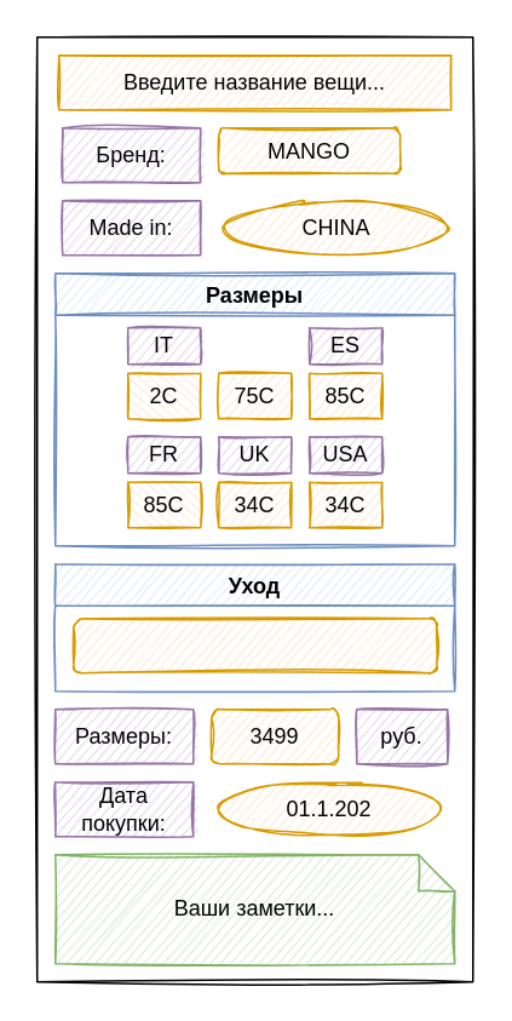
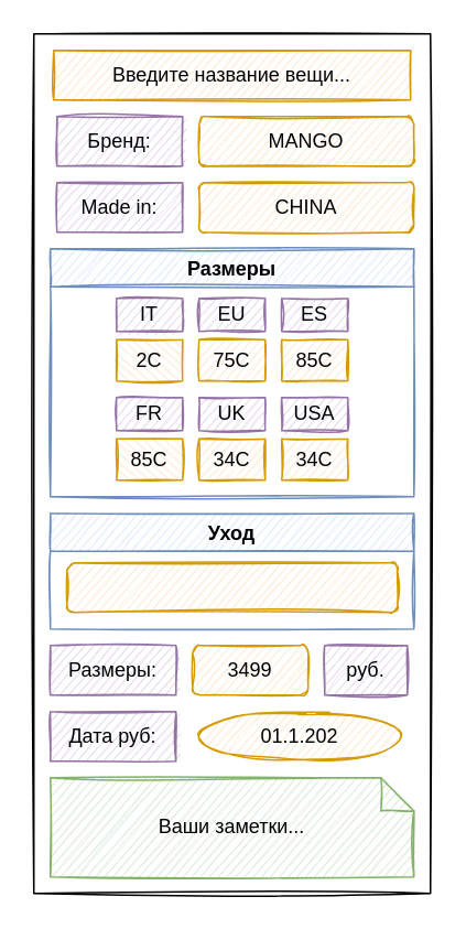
- <mxCell id="3" value="MANGO" style="rounded=1;whiteSpace=wrap;html=1;shadow=0;glass=0;sketch=1;fillColor=#ffe6cc;strokeColor=#d79b00;" vertex="1" parent="1"><mxGeometry x="120" y="70" width="100" height="25" as="geometry" /></mxCell>
+ <mxCell id="3" value="MANGO" style="rounded=1;whiteSpace=wrap;html=1;shadow=0;glass=0;sketch=1;fillColor=#ffe6cc;strokeColor=#d79b00;" vertex="1" parent="1"><mxGeometry x="120" y="70" width="130" height="30" as="geometry" /></mxCell>
- <mxCell id="5" value="CHINA" style="ellipse;whiteSpace=wrap;html=1;shadow=0;glass=0;sketch=1;fillColor=#ffe6cc;strokeColor=#d79b00;" vertex="1" parent="1"><mxGeometry x="120" y="110" width="130" height="30" as="geometry" /></mxCell>
+ <mxCell id="5" value="CHINA" style="rounded=1;whiteSpace=wrap;html=1;shadow=0;glass=0;sketch=1;fillColor=#ffe6cc;strokeColor=#d79b00;" vertex="1" parent="1"><mxGeometry x="120" y="110" width="130" height="30" as="geometry" /></mxCell>
+ <mxCell id="15" value="EU" style="rounded=0;whiteSpace=wrap;html=1;shadow=0;glass=0;sketch=1;fillColor=#e1d5e7;strokeColor=#9673a6;" vertex="1" parent="13"><mxGeometry x="90" y="30" width="40" height="20" as="geometry" /></mxCell>
- <mxCell id="11" value="Дата покупки:" style="rounded=0;whiteSpace=wrap;html=1;shadow=0;glass=0;sketch=1;fillColor=#e1d5e7;strokeColor=#9673a6;" vertex="1" parent="1"><mxGeometry x="30" y="430" width="76" height="30" as="geometry" /></mxCell>
+ <mxCell id="11" value="Дата руб:" style="rounded=0;whiteSpace=wrap;html=1;shadow=0;glass=0;sketch=1;fillColor=#e1d5e7;strokeColor=#9673a6;" vertex="1" parent="1"><mxGeometry x="30" y="430" width="76" height="30" as="geometry" /></mxCell>
